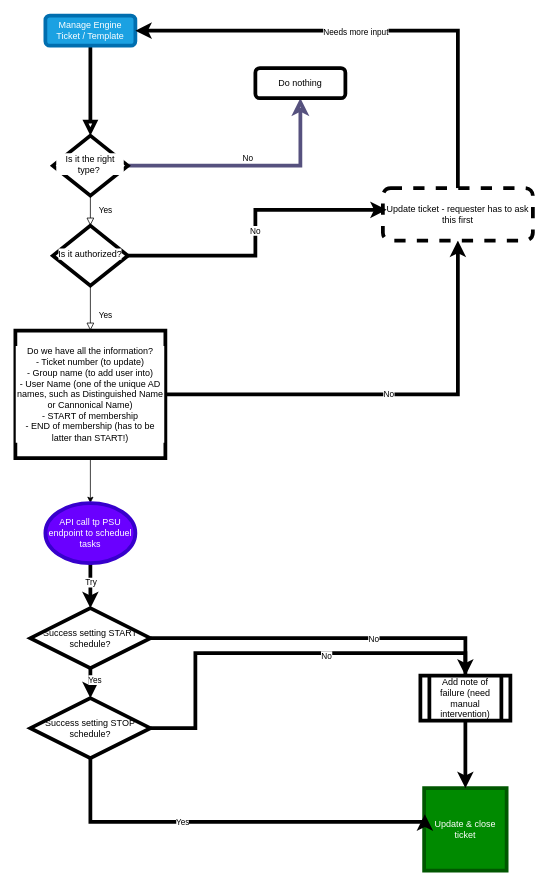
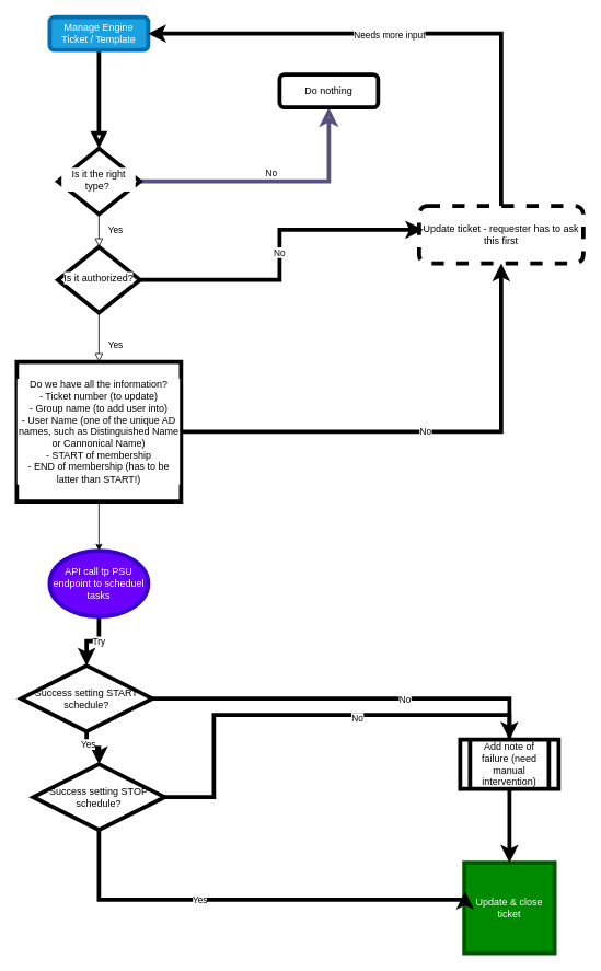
- <mxCell id="24" value="Success setting START schedule?" style="rhombus;whiteSpace=wrap;html=1;strokeWidth=5;" vertex="1" parent="1"><mxGeometry x="40" y="810" width="160" height="80" as="geometry" /></mxCell>
+ <mxCell id="24" value="Success setting START schedule?" style="rhombus;whiteSpace=wrap;html=1;strokeWidth=5;" vertex="1" parent="1"><mxGeometry x="25" y="810" width="160" height="80" as="geometry" /></mxCell>
